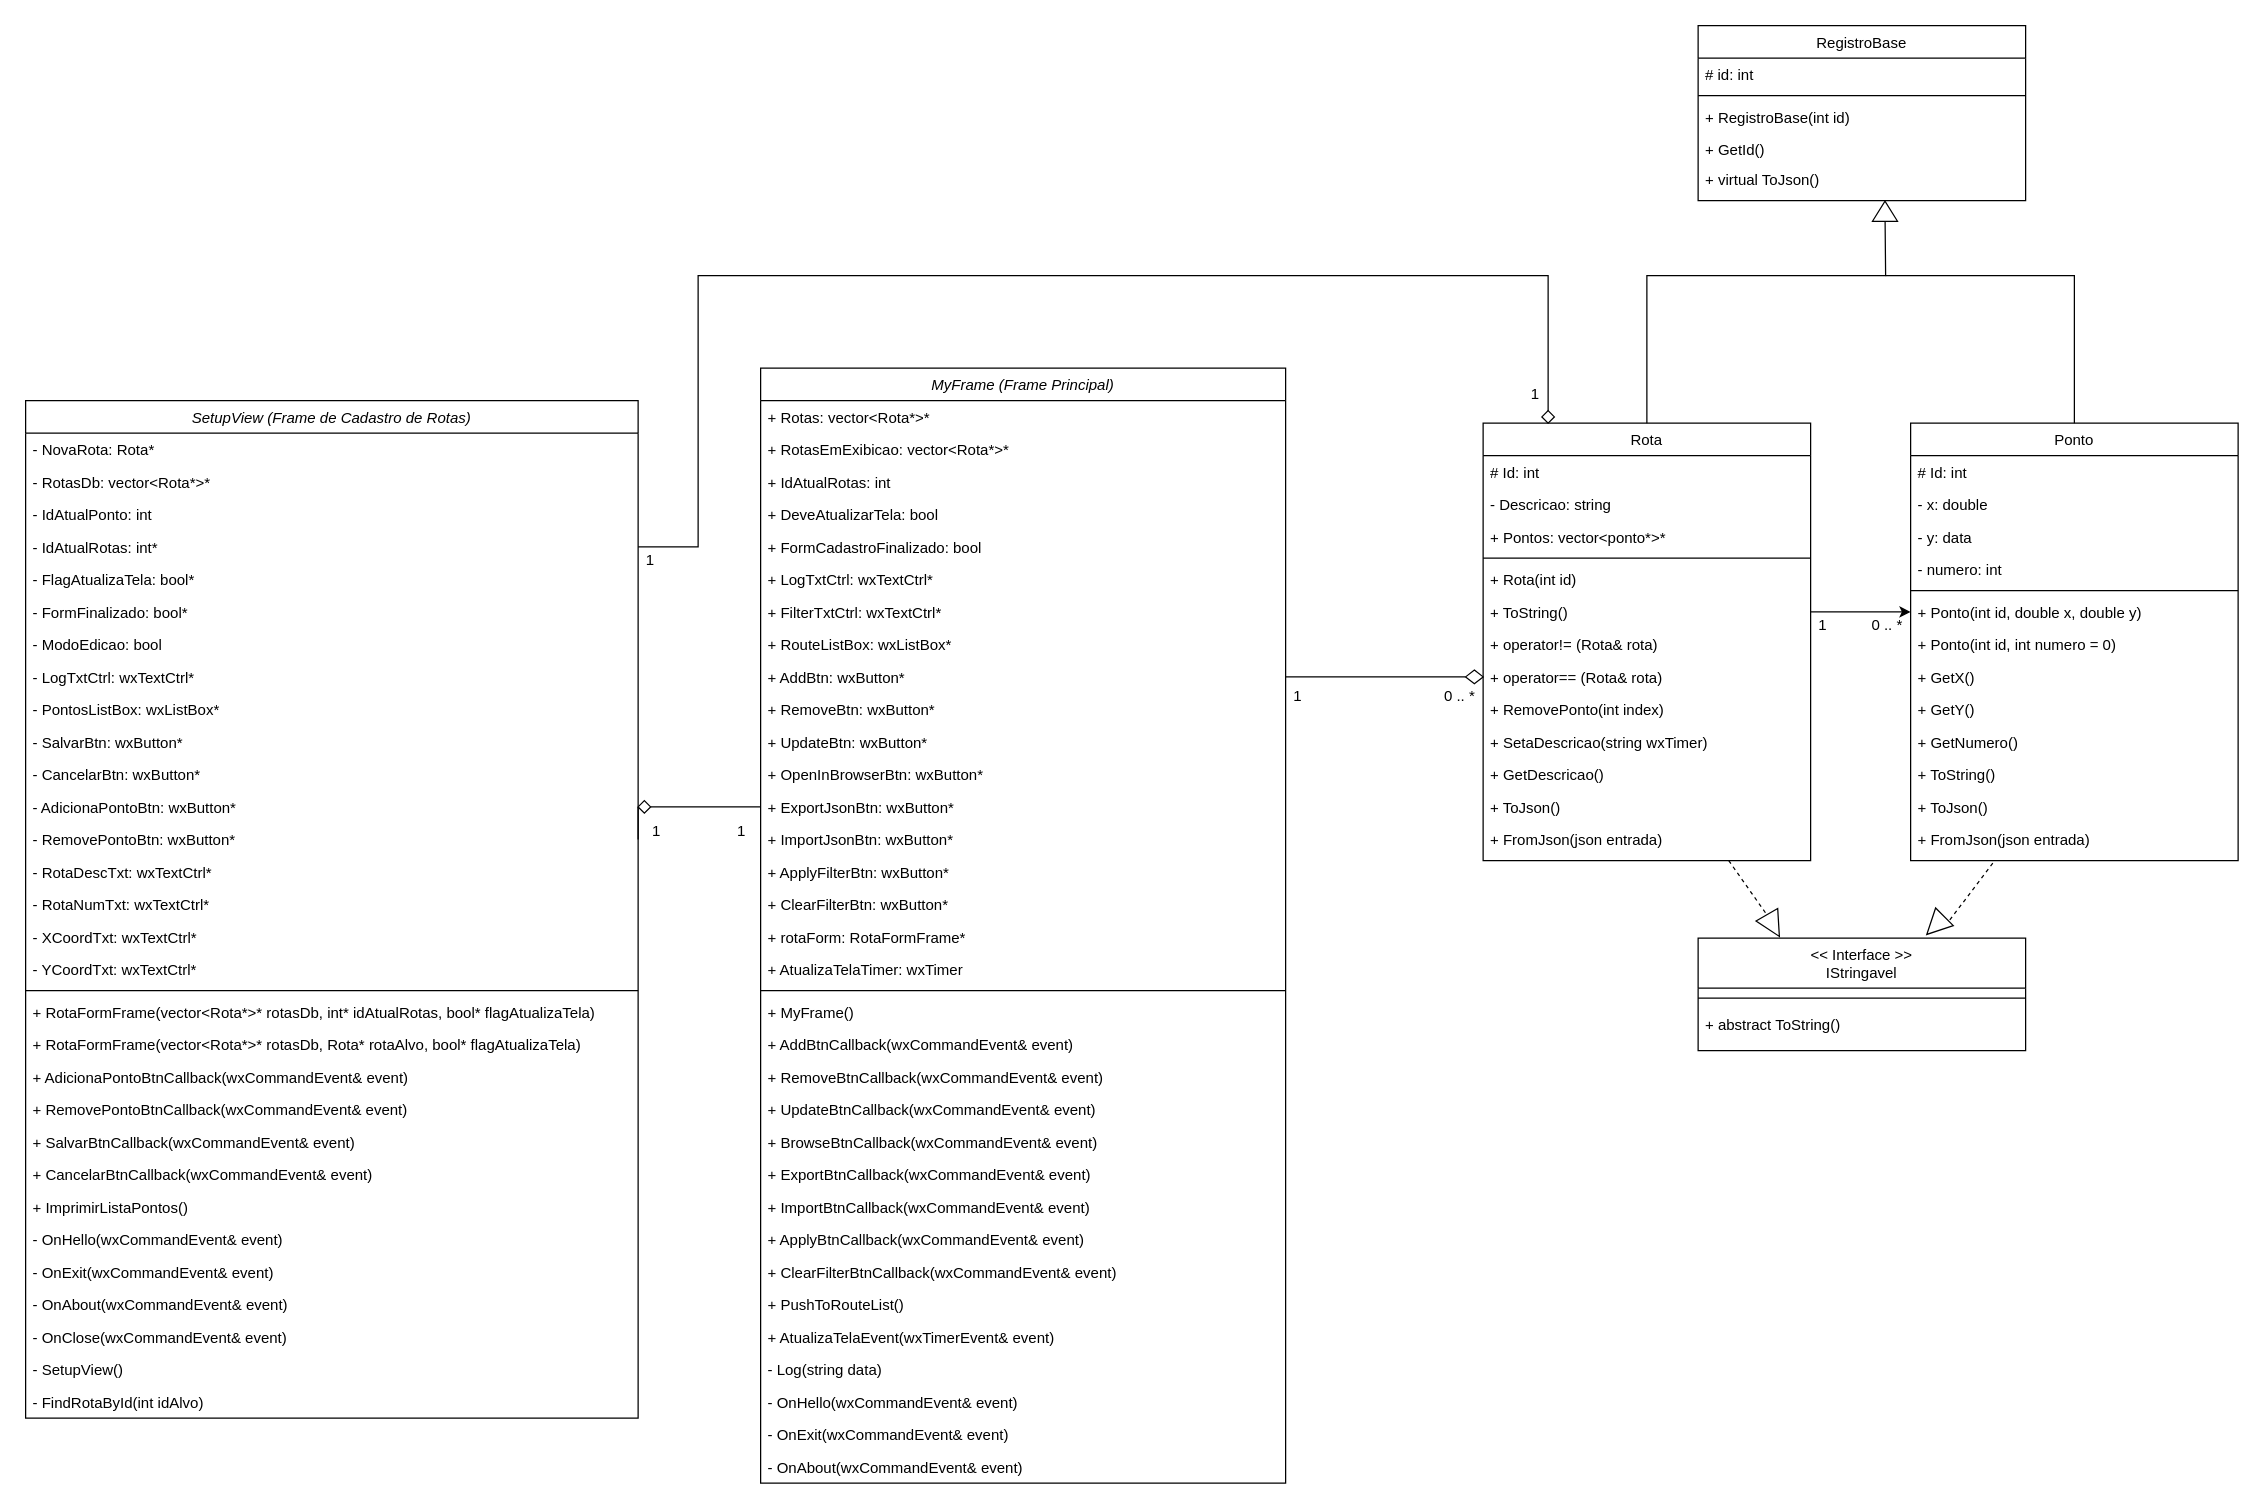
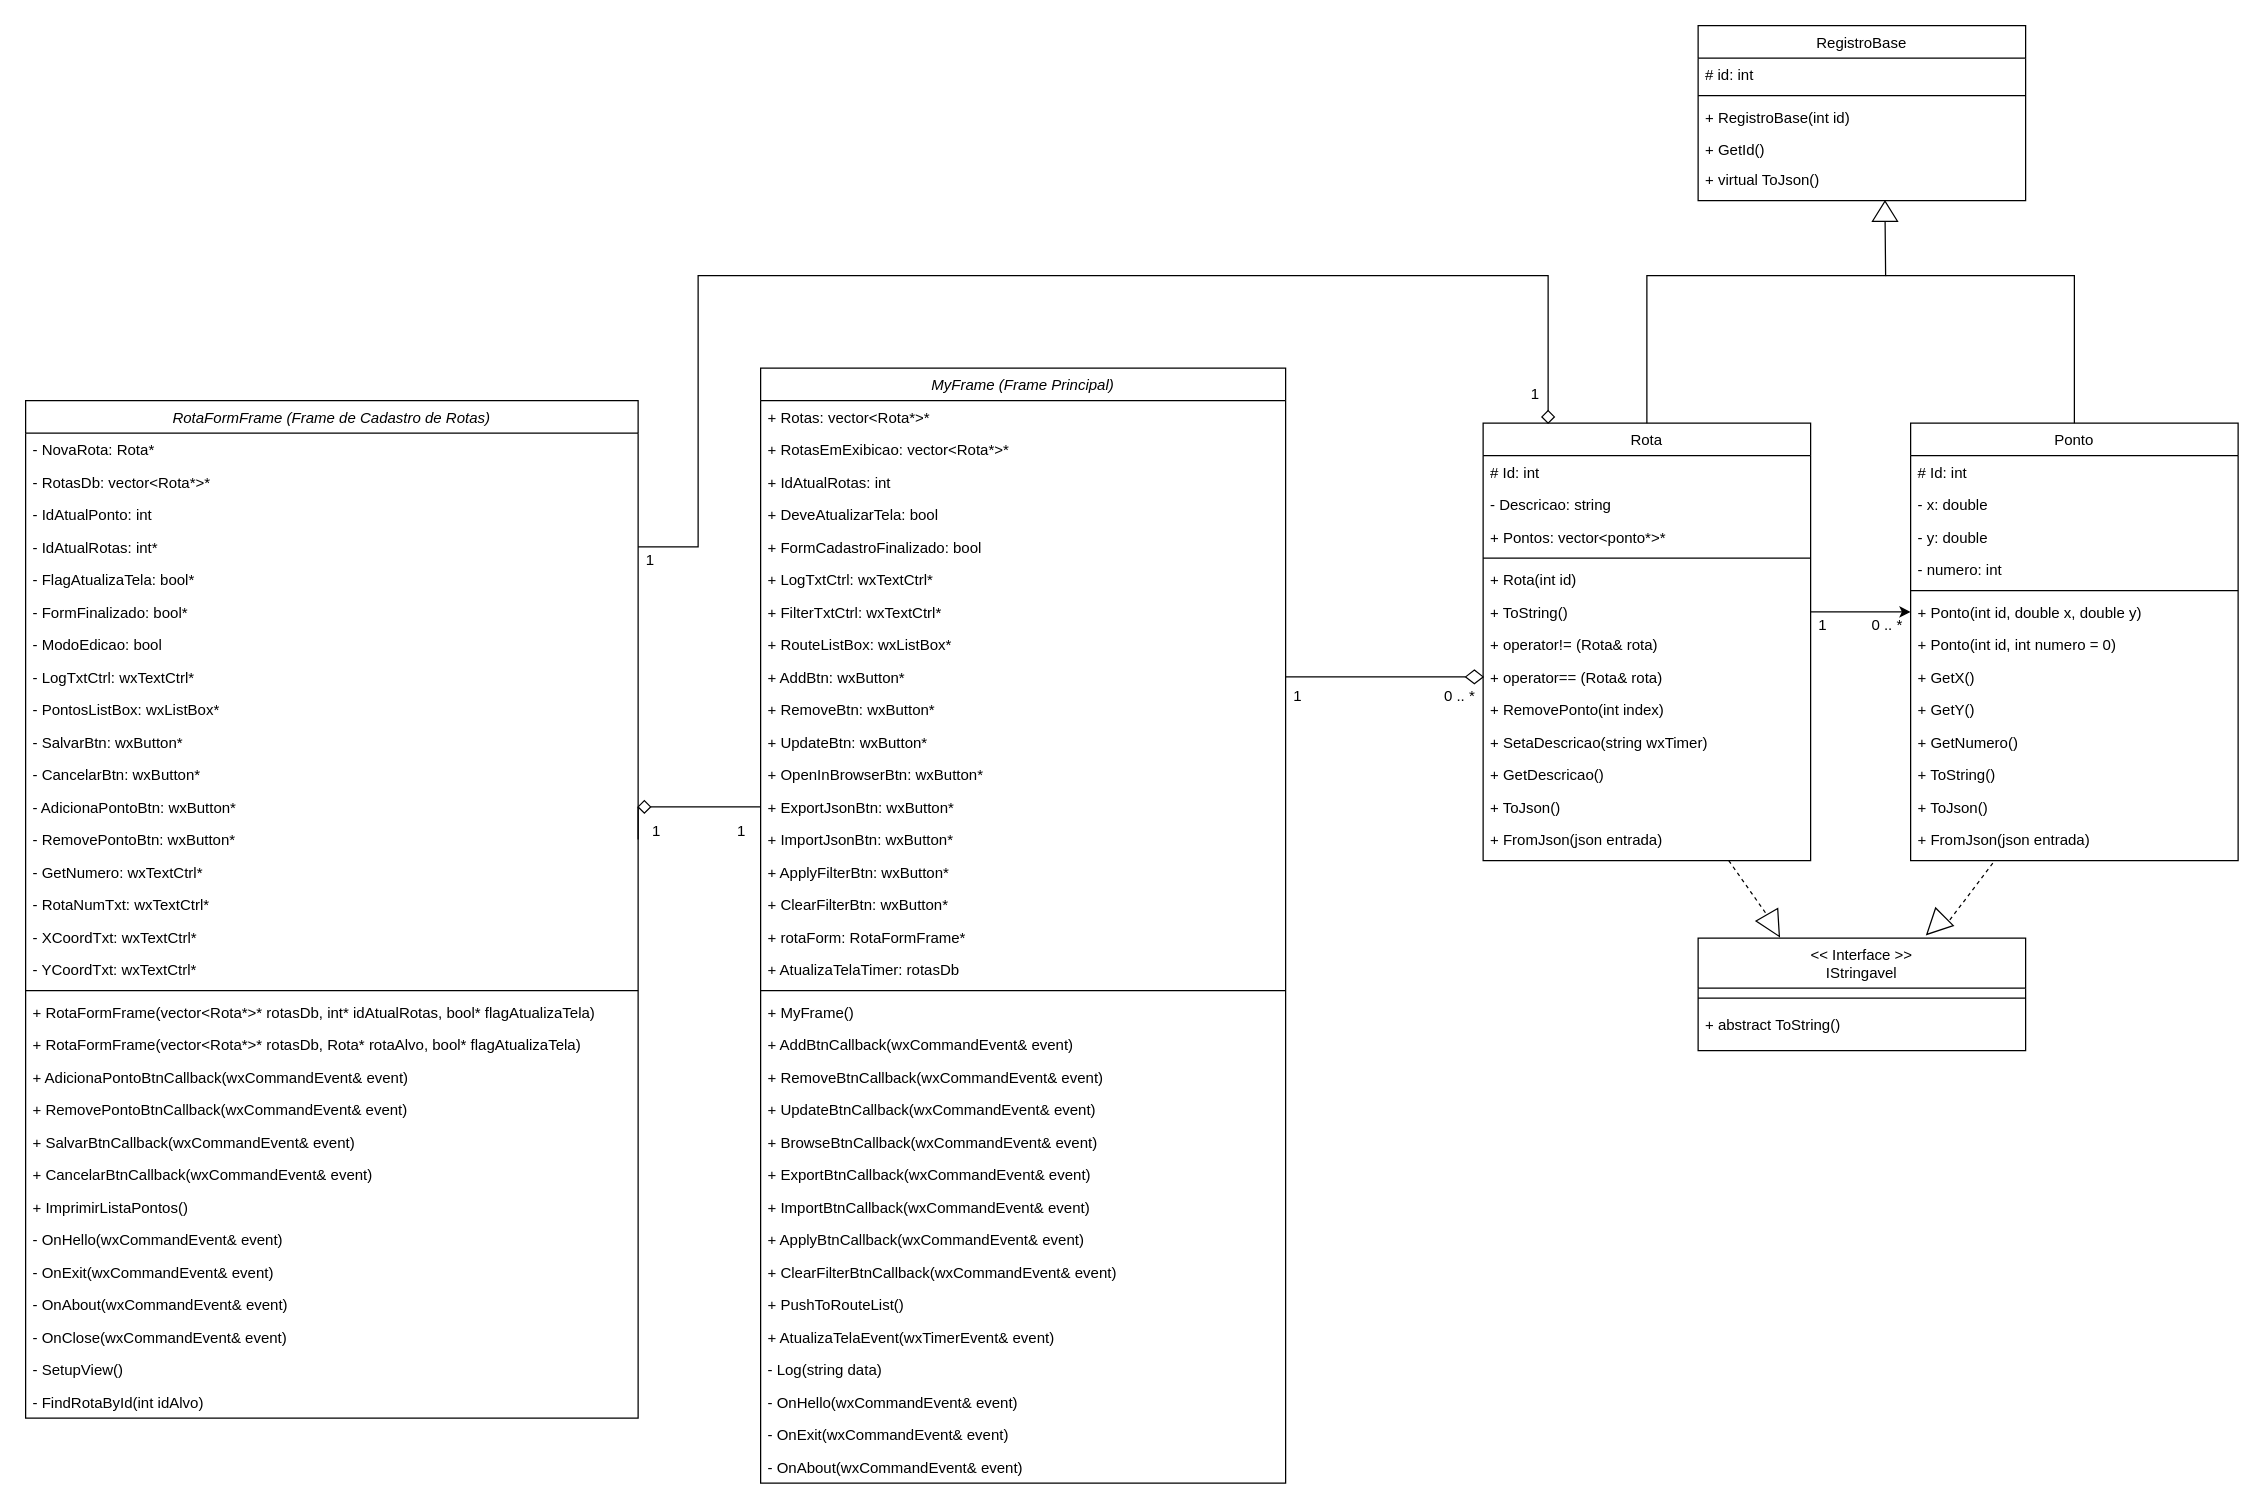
- <mxCell id="83" value="SetupView (Frame de Cadastro de Rotas)" style="swimlane;fontStyle=2;align=center;verticalAlign=top;childLayout=stackLayout;horizontal=1;startSize=26;horizontalStack=0;resizeParent=1;resizeLast=0;collapsible=1;marginBottom=0;rounded=0;shadow=0;strokeWidth=1;" parent="1" vertex="1"><mxGeometry x="20" y="320" width="490" height="814" as="geometry"><mxRectangle x="230" y="140" width="160" height="26" as="alternateBounds" /></mxGeometry></mxCell>
+ <mxCell id="83" value="RotaFormFrame (Frame de Cadastro de Rotas)" style="swimlane;fontStyle=2;align=center;verticalAlign=top;childLayout=stackLayout;horizontal=1;startSize=26;horizontalStack=0;resizeParent=1;resizeLast=0;collapsible=1;marginBottom=0;rounded=0;shadow=0;strokeWidth=1;" parent="1" vertex="1"><mxGeometry x="20" y="320" width="490" height="814" as="geometry"><mxRectangle x="230" y="140" width="160" height="26" as="alternateBounds" /></mxGeometry></mxCell>
- <mxCell id="54" value="- y: data" style="text;align=left;verticalAlign=top;spacingLeft=4;spacingRight=4;overflow=hidden;rotatable=0;points=[[0,0.5],[1,0.5]];portConstraint=eastwest;rounded=0;shadow=0;html=0;" parent="51" vertex="1"><mxGeometry y="78" width="262" height="26" as="geometry" /></mxCell>
+ <mxCell id="54" value="- y: double" style="text;align=left;verticalAlign=top;spacingLeft=4;spacingRight=4;overflow=hidden;rotatable=0;points=[[0,0.5],[1,0.5]];portConstraint=eastwest;rounded=0;shadow=0;html=0;" parent="51" vertex="1"><mxGeometry y="78" width="262" height="26" as="geometry" /></mxCell>
- <mxCell id="97" value="- RotaDescTxt: wxTextCtrl*" style="text;align=left;verticalAlign=top;spacingLeft=4;spacingRight=4;overflow=hidden;rotatable=0;points=[[0,0.5],[1,0.5]];portConstraint=eastwest;rounded=0;shadow=0;html=0;" parent="83" vertex="1"><mxGeometry y="364" width="490" height="26" as="geometry" /></mxCell>
+ <mxCell id="97" value="- GetNumero: wxTextCtrl*" style="text;align=left;verticalAlign=top;spacingLeft=4;spacingRight=4;overflow=hidden;rotatable=0;points=[[0,0.5],[1,0.5]];portConstraint=eastwest;rounded=0;shadow=0;html=0;" parent="83" vertex="1"><mxGeometry y="364" width="490" height="26" as="geometry" /></mxCell>
- <mxCell id="20" value="+ AtualizaTelaTimer: wxTimer" style="text;align=left;verticalAlign=top;spacingLeft=4;spacingRight=4;overflow=hidden;rotatable=0;points=[[0,0.5],[1,0.5]];portConstraint=eastwest;rounded=0;shadow=0;html=0;" parent="2" vertex="1"><mxGeometry y="468" width="420" height="26" as="geometry" /></mxCell>
+ <mxCell id="20" value="+ AtualizaTelaTimer: rotasDb" style="text;align=left;verticalAlign=top;spacingLeft=4;spacingRight=4;overflow=hidden;rotatable=0;points=[[0,0.5],[1,0.5]];portConstraint=eastwest;rounded=0;shadow=0;html=0;" parent="2" vertex="1"><mxGeometry y="468" width="420" height="26" as="geometry" /></mxCell>
